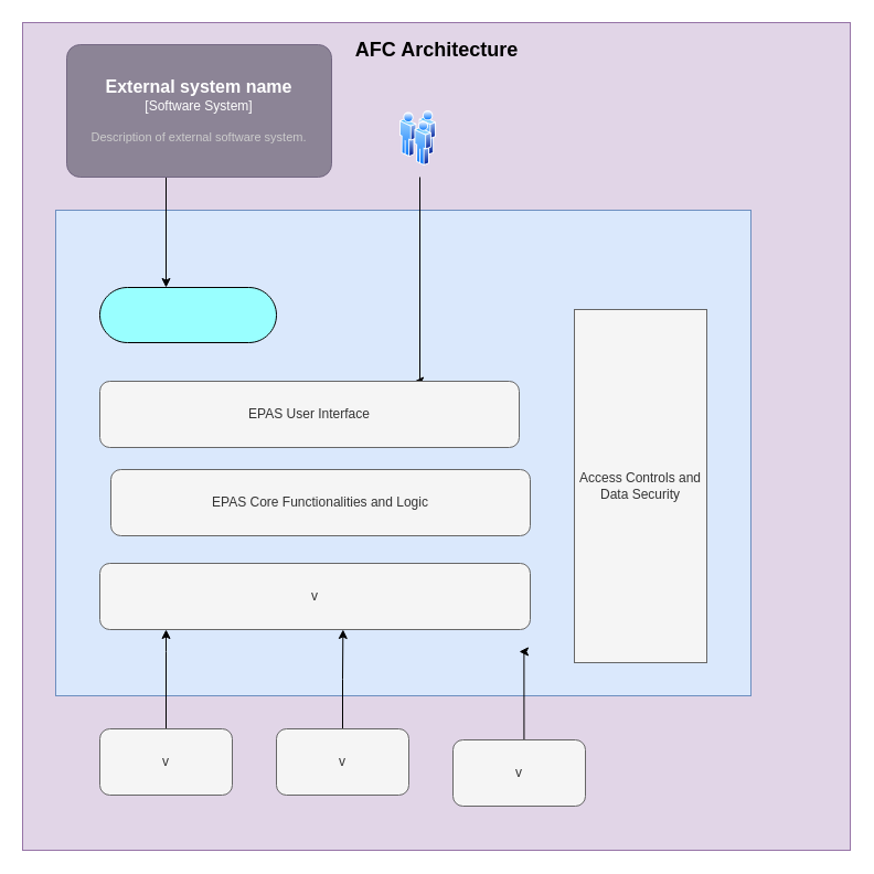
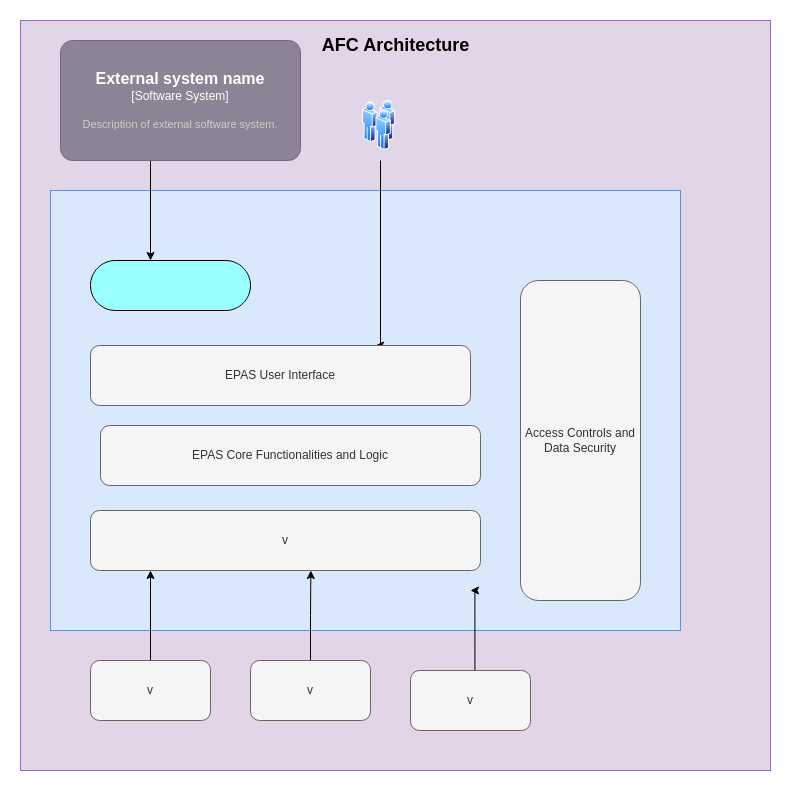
- <mxCell id="10" value="  Access Controls and Data Security" style="whiteSpace=wrap;html=1;fillColor=#f5f5f5;strokeColor=#666666;fontColor=#333333;rounded=0;" vertex="1" parent="1"><mxGeometry x="520" y="280" width="120" height="320" as="geometry" /></mxCell>
+ <mxCell id="10" value="  Access Controls and Data Security" style="rounded=1;whiteSpace=wrap;html=1;fillColor=#f5f5f5;strokeColor=#666666;fontColor=#333333;" vertex="1" parent="1"><mxGeometry x="520" y="280" width="120" height="320" as="geometry" /></mxCell>
